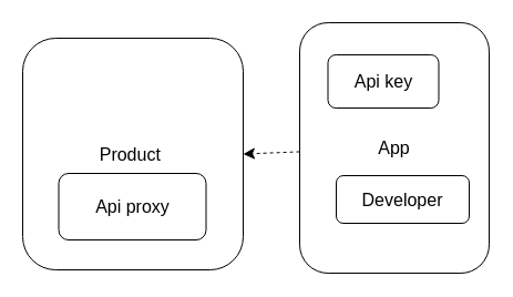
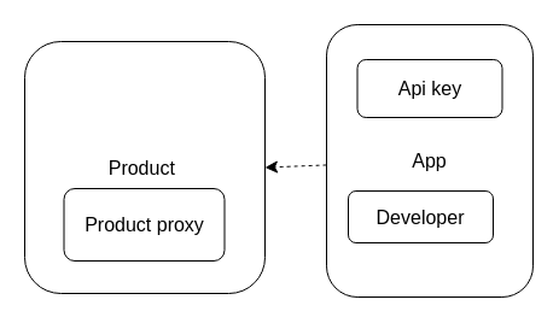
- <mxCell id="7" value="Api key" style="rounded=1;whiteSpace=wrap;html=1;fontSize=16;" vertex="1" parent="1"><mxGeometry x="295.5" y="49" width="100" height="48" as="geometry" /></mxCell>
+ <mxCell id="7" value="Api key" style="rounded=1;whiteSpace=wrap;html=1;fontSize=16;" vertex="1" parent="1"><mxGeometry x="295.5" y="49" width="120" height="48" as="geometry" /></mxCell>
- <mxCell id="6" value="Developer" style="rounded=1;whiteSpace=wrap;html=1;fontSize=16;" vertex="1" parent="1"><mxGeometry x="303" y="158" width="120" height="43" as="geometry" /></mxCell>
+ <mxCell id="6" value="Developer" style="rounded=1;whiteSpace=wrap;html=1;fontSize=16;" vertex="1" parent="1"><mxGeometry x="288" y="158" width="120" height="43" as="geometry" /></mxCell>
- <mxCell id="5" value="Api proxy" style="rounded=1;whiteSpace=wrap;html=1;fontSize=16;" vertex="1" parent="1"><mxGeometry x="52.5" y="156" width="133" height="60" as="geometry" /></mxCell>
+ <mxCell id="5" value="Product proxy" style="rounded=1;whiteSpace=wrap;html=1;fontSize=16;" vertex="1" parent="1"><mxGeometry x="52.5" y="156" width="133" height="60" as="geometry" /></mxCell>
